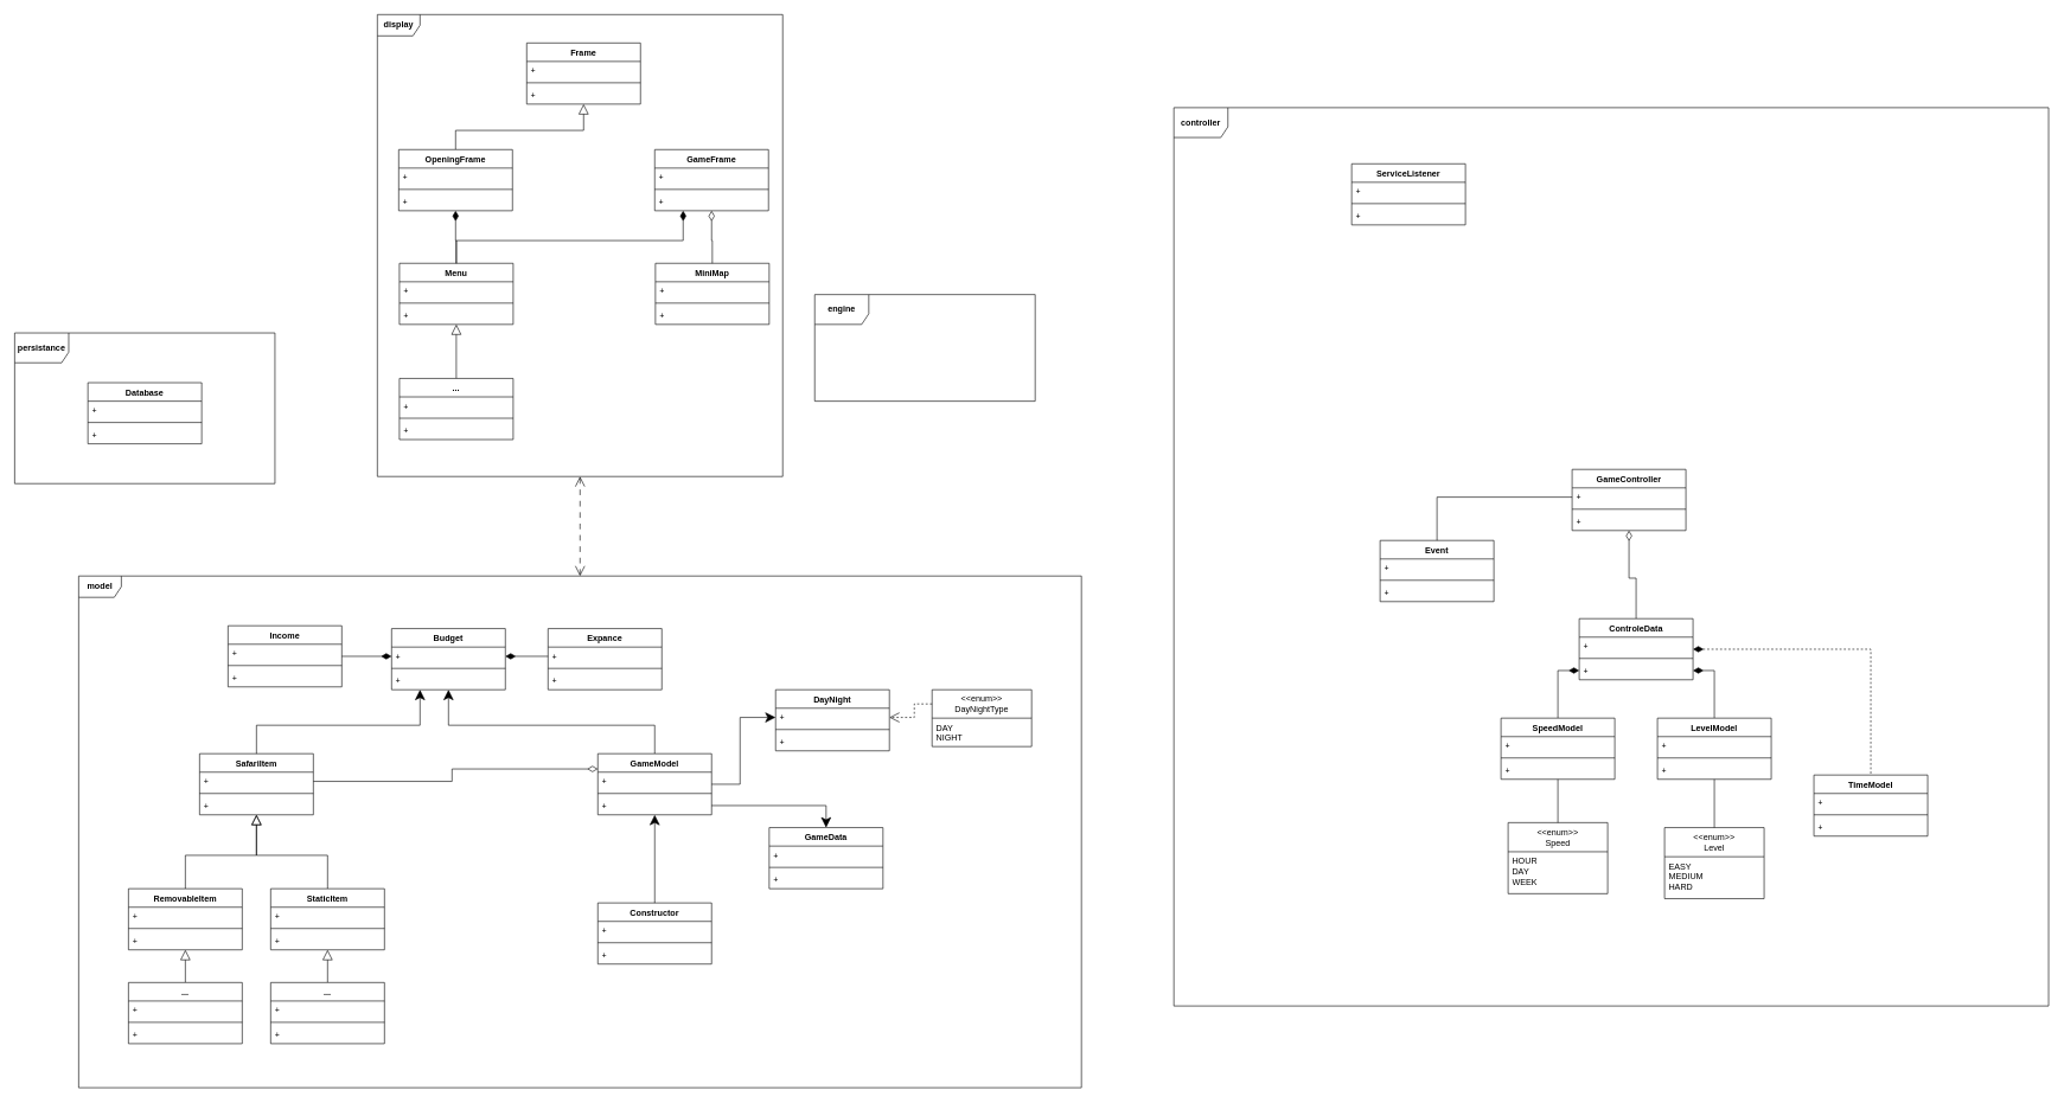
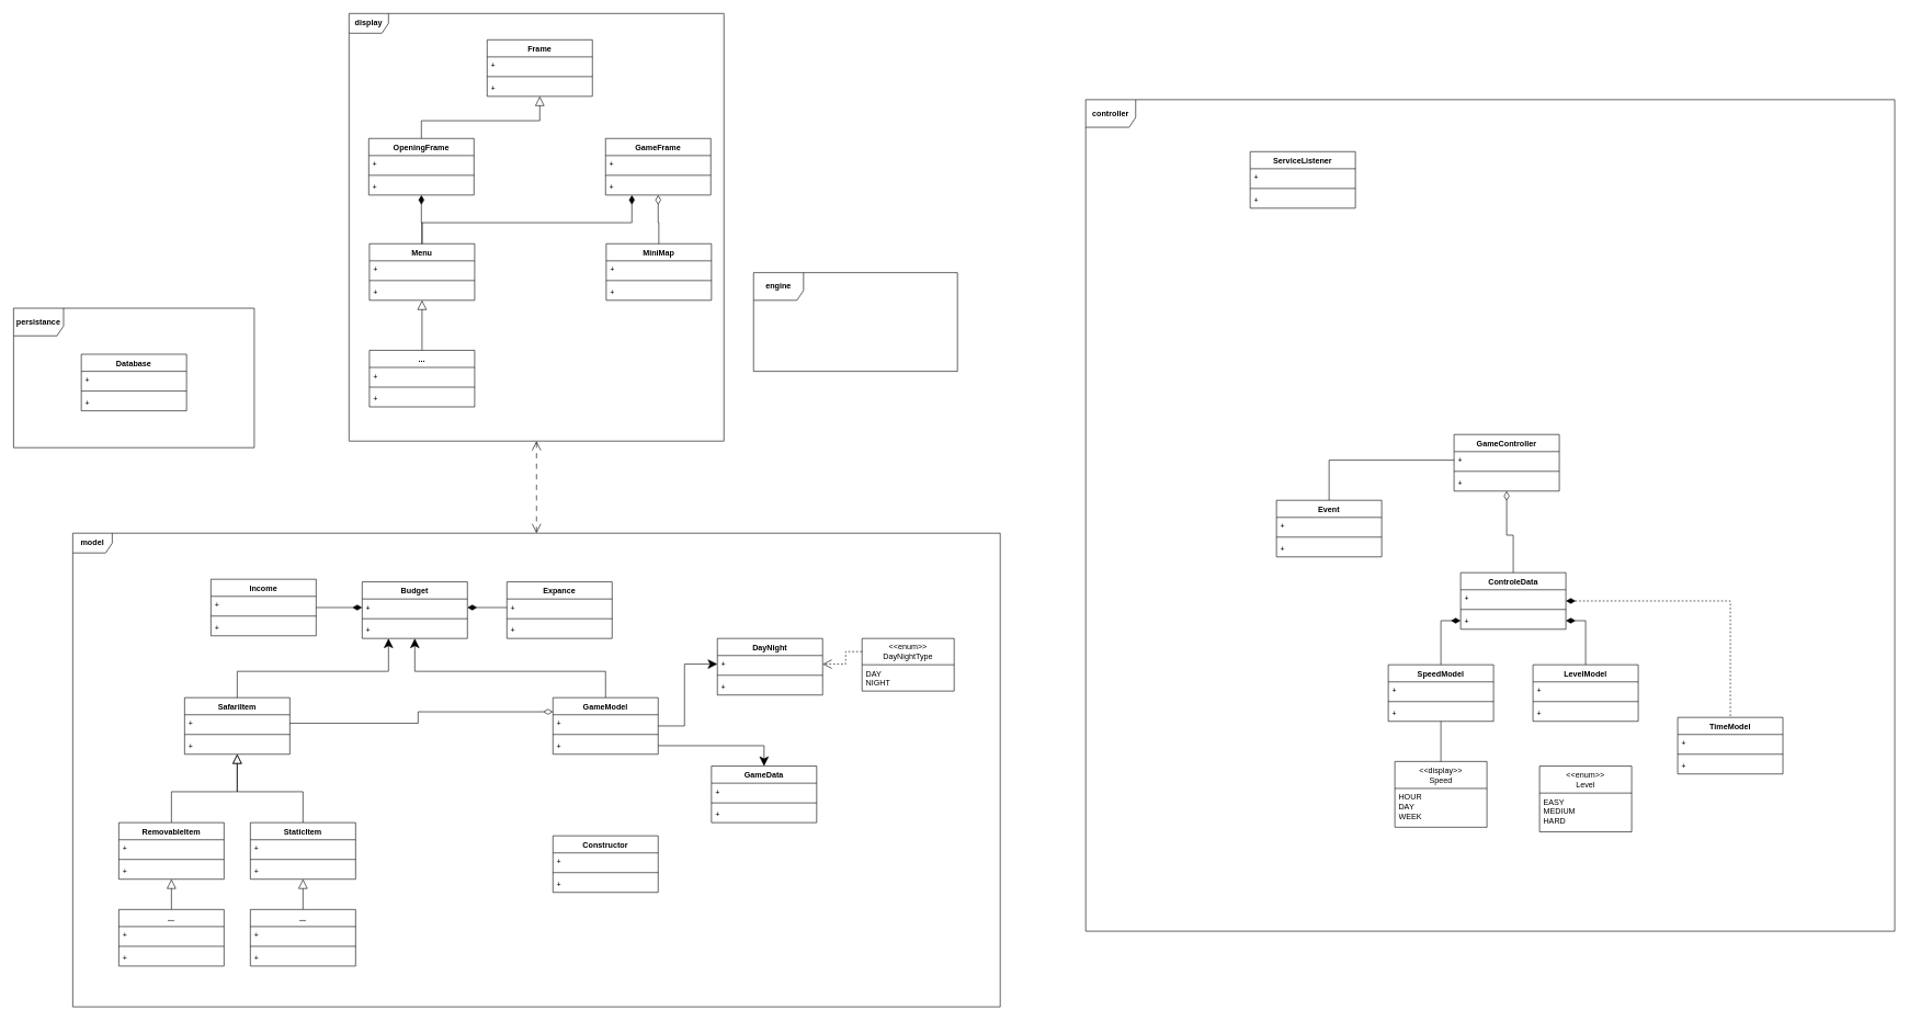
- <mxCell id="117" style="edgeStyle=orthogonalEdgeStyle;rounded=0;orthogonalLoop=1;jettySize=auto;html=1;exitX=0.5;exitY=1;exitDx=0;exitDy=0;entryX=0.5;entryY=0;entryDx=0;entryDy=0;endArrow=none;startFill=0;" edge="1" parent="1" source="118" target="122"><mxGeometry relative="1" as="geometry" /></mxCell>
- <mxCell id="58" style="edgeStyle=orthogonalEdgeStyle;rounded=0;orthogonalLoop=1;jettySize=auto;html=1;exitX=0.5;exitY=1;exitDx=0;exitDy=0;entryX=0.5;entryY=0;entryDx=0;entryDy=0;endArrow=none;endFill=1;startSize=12;endSize=12;startFill=1;startArrow=classic;" parent="1" source="61" target="50" edge="1"><mxGeometry relative="1" as="geometry" /></mxCell>
- <mxCell id="114" value="&amp;lt;&amp;lt;enum&amp;gt;&amp;gt;&lt;div&gt;Speed&lt;/div&gt;" style="swimlane;fontStyle=0;childLayout=stackLayout;horizontal=1;startSize=41;fillColor=none;horizontalStack=0;resizeParent=1;resizeParentMax=0;resizeLast=0;collapsible=1;marginBottom=0;whiteSpace=wrap;html=1;" vertex="1" parent="1"><mxGeometry x="2120" y="1157" width="140" height="100" as="geometry" /></mxCell>
+ <mxCell id="114" value="&amp;lt;&amp;lt;display&amp;gt;&amp;gt;&lt;div&gt;Speed&lt;/div&gt;" style="swimlane;fontStyle=0;childLayout=stackLayout;horizontal=1;startSize=41;fillColor=none;horizontalStack=0;resizeParent=1;resizeParentMax=0;resizeLast=0;collapsible=1;marginBottom=0;whiteSpace=wrap;html=1;" vertex="1" parent="1"><mxGeometry x="2120" y="1157" width="140" height="100" as="geometry" /></mxCell>
